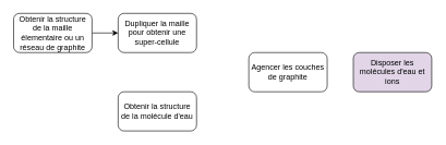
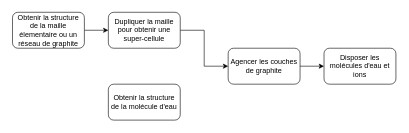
+ <mxCell id="5" style="edgeStyle=orthogonalEdgeStyle;rounded=0;orthogonalLoop=1;jettySize=auto;html=1;exitX=1;exitY=0.5;exitDx=0;exitDy=0;entryX=0;entryY=0.5;entryDx=0;entryDy=0;" parent="1" source="6" target="8" edge="1"><mxGeometry relative="1" as="geometry"><mxPoint x="344" y="22" as="targetPoint" /></mxGeometry></mxCell>
+ <mxCell id="7" style="edgeStyle=orthogonalEdgeStyle;rounded=0;orthogonalLoop=1;jettySize=auto;html=1;exitX=1;exitY=0.5;exitDx=0;exitDy=0;entryX=0;entryY=0.5;entryDx=0;entryDy=0;" parent="1" source="8" target="9" edge="1"><mxGeometry relative="1" as="geometry" /></mxCell>
- <mxCell id="9" value="Disposer les molécules d'eau et ions" style="rounded=1;whiteSpace=wrap;html=1;fillColor=#e1d5e7;" parent="1" vertex="1"><mxGeometry x="540" y="80" width="120" height="60" as="geometry" /></mxCell>
+ <mxCell id="9" value="Disposer les molécules d'eau et ions" style="rounded=1;whiteSpace=wrap;html=1;" parent="1" vertex="1"><mxGeometry x="540" y="80" width="120" height="60" as="geometry" /></mxCell>
